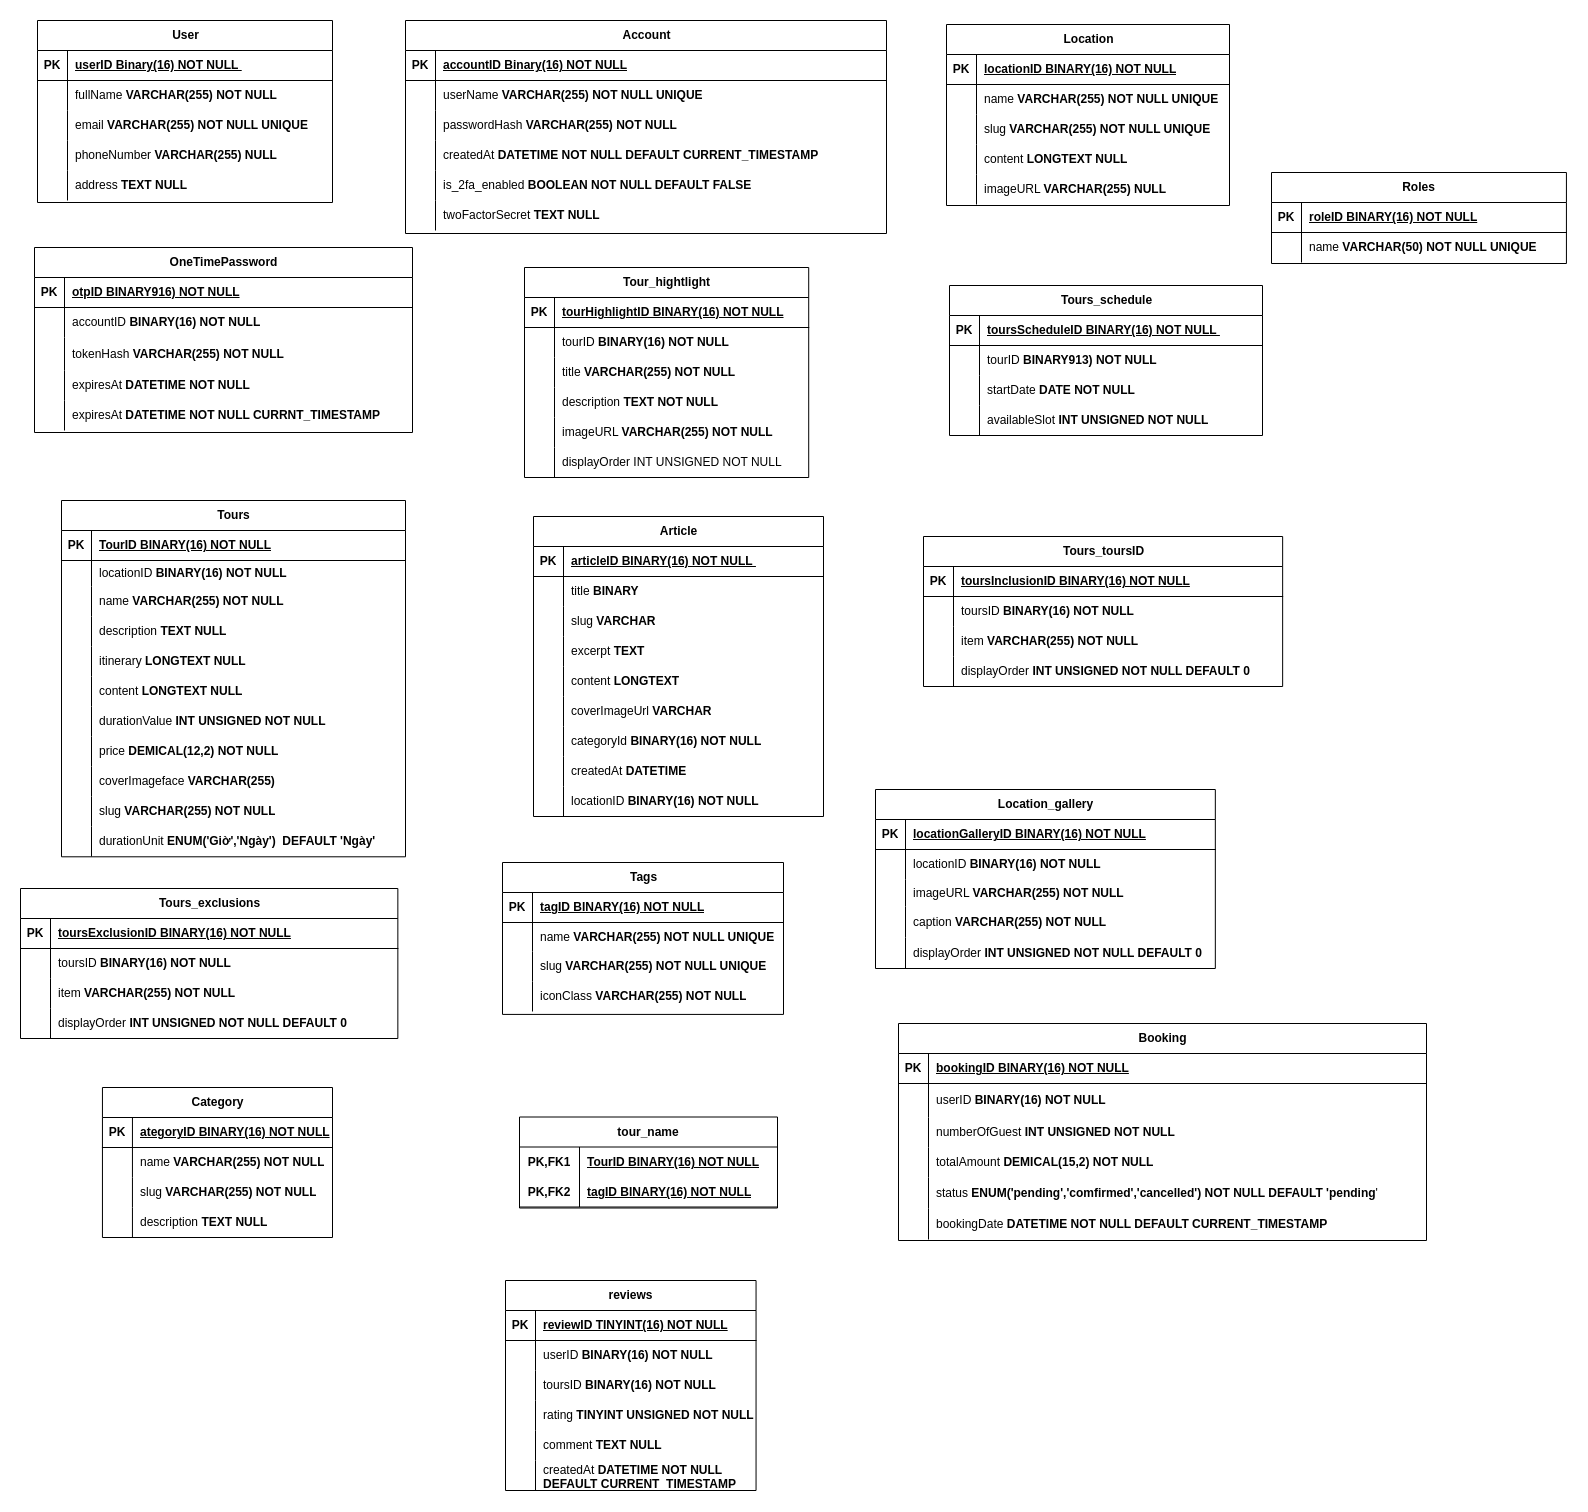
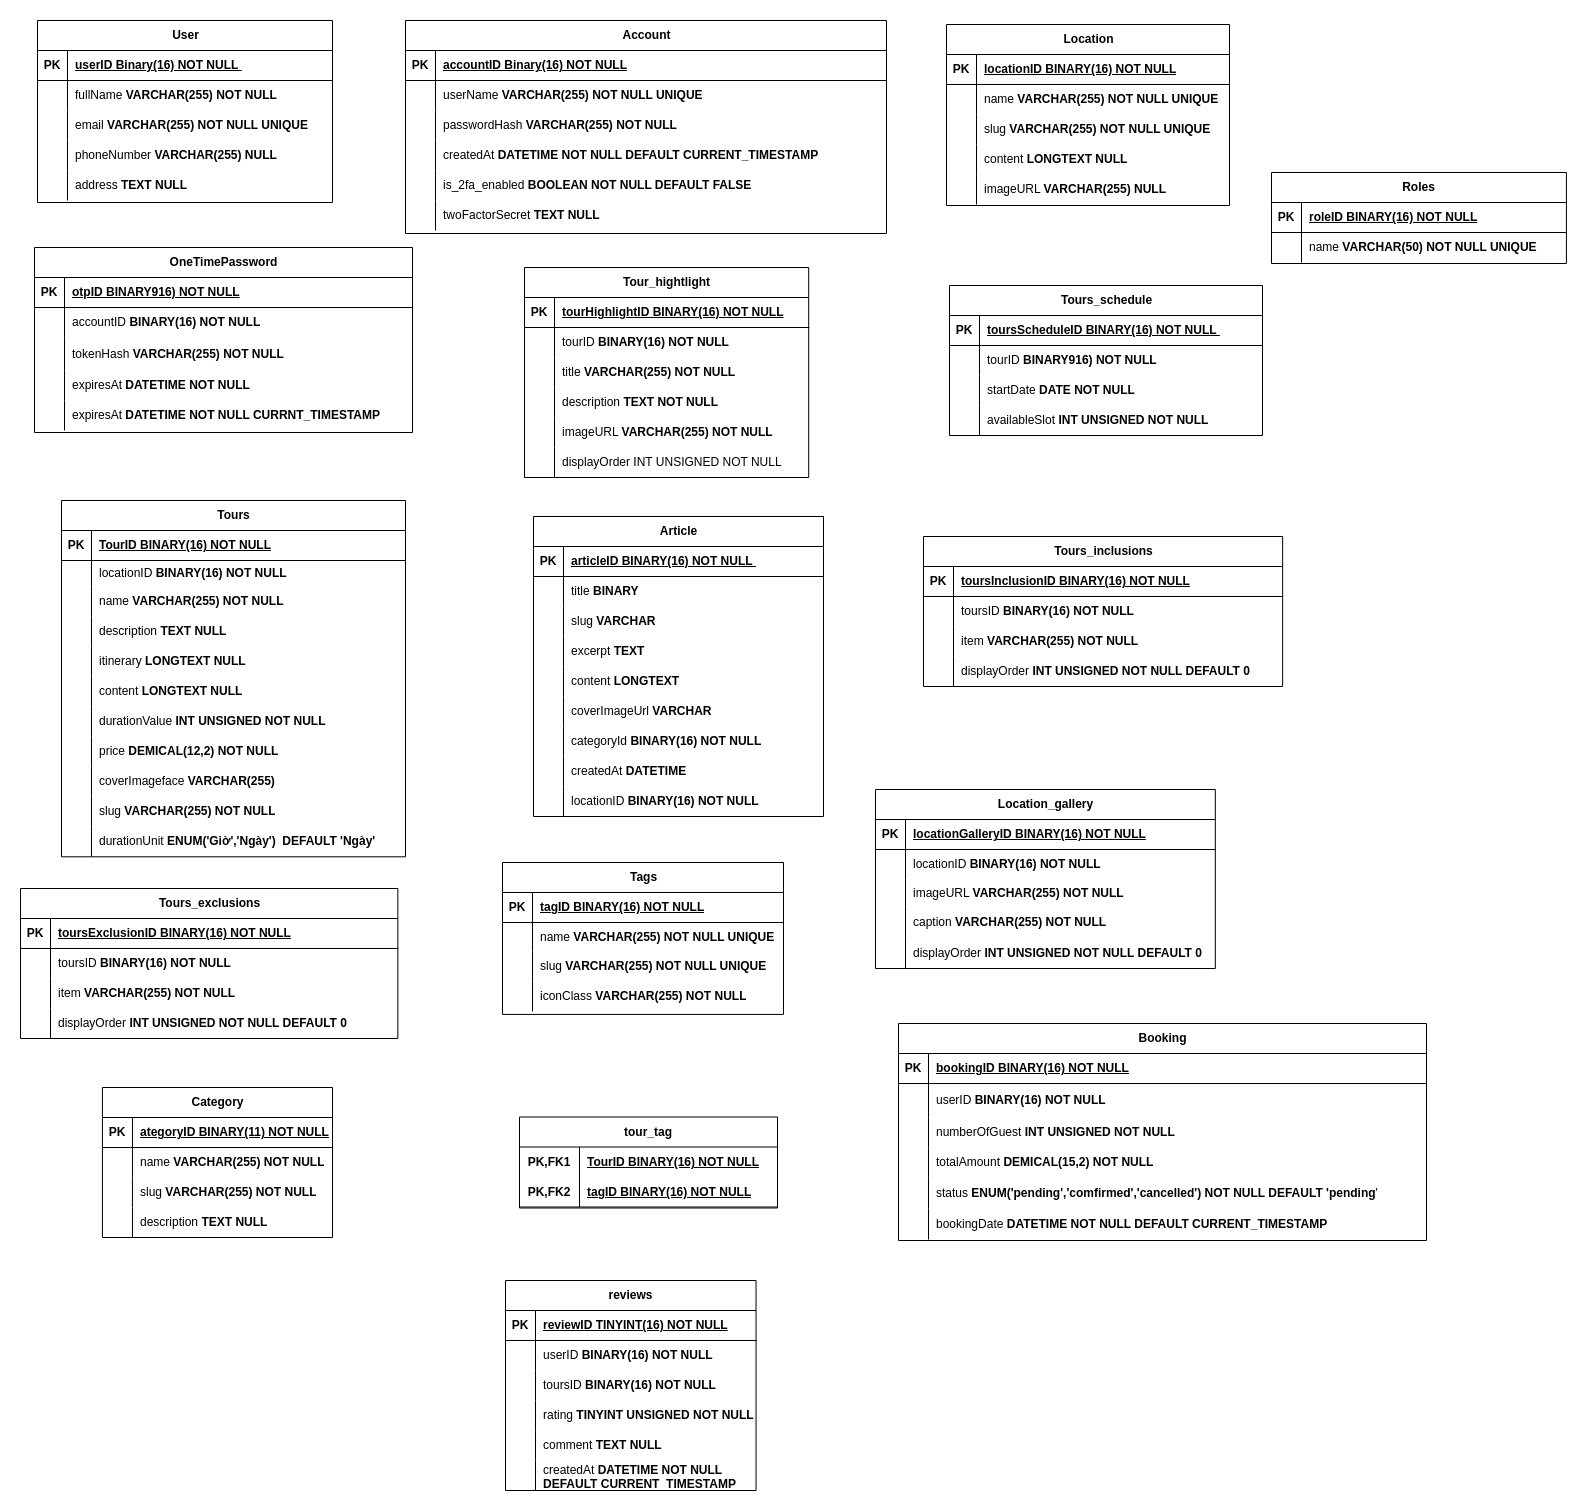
- <mxCell id="137" value="tourID &lt;b&gt;BINARY913) NOT NULL&lt;/b&gt;" style="shape=partialRectangle;connectable=0;fillColor=none;top=0;left=0;bottom=0;right=0;align=left;spacingLeft=6;overflow=hidden;whiteSpace=wrap;html=1;" parent="135" vertex="1"><mxGeometry x="30" width="283" height="30" as="geometry"><mxRectangle width="283" height="30" as="alternateBounds" /></mxGeometry></mxCell>
+ <mxCell id="137" value="tourID &lt;b&gt;BINARY916) NOT NULL&lt;/b&gt;" style="shape=partialRectangle;connectable=0;fillColor=none;top=0;left=0;bottom=0;right=0;align=left;spacingLeft=6;overflow=hidden;whiteSpace=wrap;html=1;" parent="135" vertex="1"><mxGeometry x="30" width="283" height="30" as="geometry"><mxRectangle width="283" height="30" as="alternateBounds" /></mxGeometry></mxCell>
- <mxCell id="212" value="Tours_toursID" style="shape=table;startSize=30;container=1;collapsible=1;childLayout=tableLayout;fixedRows=1;rowLines=0;fontStyle=1;align=center;resizeLast=1;html=1;" vertex="1" parent="1"><mxGeometry x="923" y="536" width="359.15" height="150" as="geometry" /></mxCell>
+ <mxCell id="212" value="Tours_inclusions" style="shape=table;startSize=30;container=1;collapsible=1;childLayout=tableLayout;fixedRows=1;rowLines=0;fontStyle=1;align=center;resizeLast=1;html=1;" vertex="1" parent="1"><mxGeometry x="923" y="536" width="359.15" height="150" as="geometry" /></mxCell>
- <mxCell id="160" value="ategoryID BINARY(16) NOT NULL" style="shape=partialRectangle;connectable=0;fillColor=none;top=0;left=0;bottom=0;right=0;align=left;spacingLeft=6;fontStyle=5;overflow=hidden;whiteSpace=wrap;html=1;" parent="158" vertex="1"><mxGeometry x="30" width="200.054" height="30" as="geometry"><mxRectangle width="200.054" height="30" as="alternateBounds" /></mxGeometry></mxCell>
+ <mxCell id="160" value="ategoryID BINARY(11) NOT NULL" style="shape=partialRectangle;connectable=0;fillColor=none;top=0;left=0;bottom=0;right=0;align=left;spacingLeft=6;fontStyle=5;overflow=hidden;whiteSpace=wrap;html=1;" parent="158" vertex="1"><mxGeometry x="30" width="200.054" height="30" as="geometry"><mxRectangle width="200.054" height="30" as="alternateBounds" /></mxGeometry></mxCell>
- <mxCell id="186" value="tour_name" style="shape=table;startSize=30;container=1;collapsible=1;childLayout=tableLayout;fixedRows=1;rowLines=0;fontStyle=1;align=center;resizeLast=1;html=1;whiteSpace=wrap;" parent="1" vertex="1"><mxGeometry x="519" y="1116.5" width="258" height="91" as="geometry" /></mxCell>
+ <mxCell id="186" value="tour_tag" style="shape=table;startSize=30;container=1;collapsible=1;childLayout=tableLayout;fixedRows=1;rowLines=0;fontStyle=1;align=center;resizeLast=1;html=1;whiteSpace=wrap;" parent="1" vertex="1"><mxGeometry x="519" y="1116.5" width="258" height="91" as="geometry" /></mxCell>
